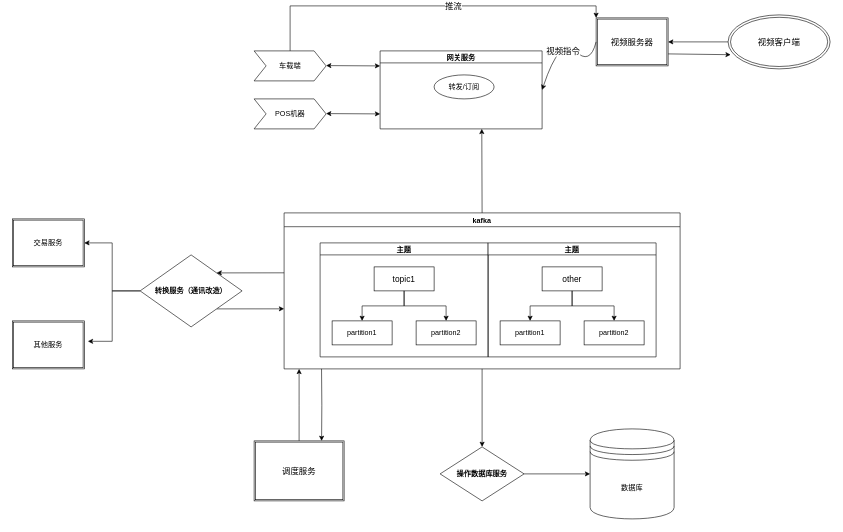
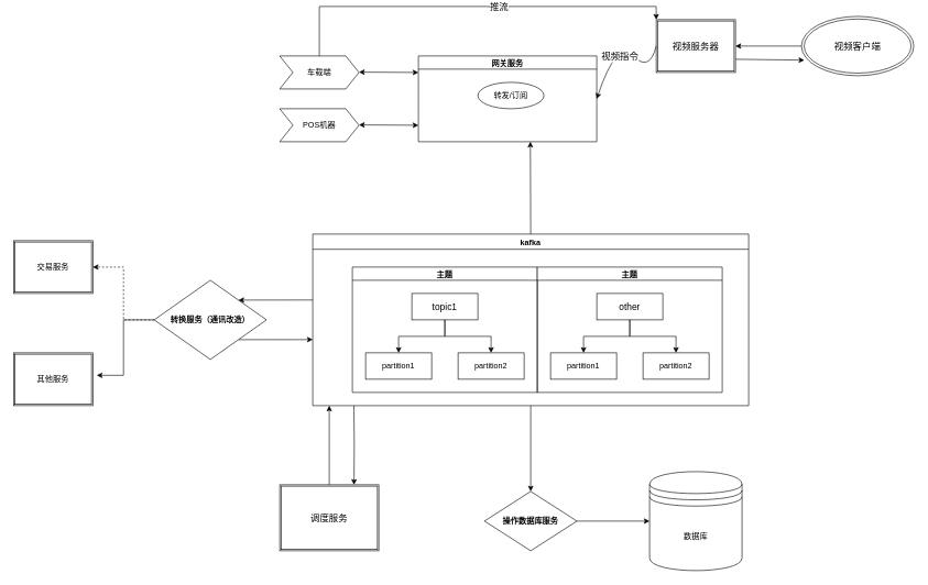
- <mxCell id="25" style="edgeStyle=orthogonalEdgeStyle;rounded=0;orthogonalLoop=1;jettySize=auto;html=1;" edge="1" parent="1" source="29" target="33"><mxGeometry relative="1" as="geometry" /></mxCell>
+ <mxCell id="25" style="edgeStyle=orthogonalEdgeStyle;rounded=0;orthogonalLoop=1;jettySize=auto;html=1;dashed=1;" edge="1" parent="1" source="29" target="33"><mxGeometry relative="1" as="geometry" /></mxCell>
